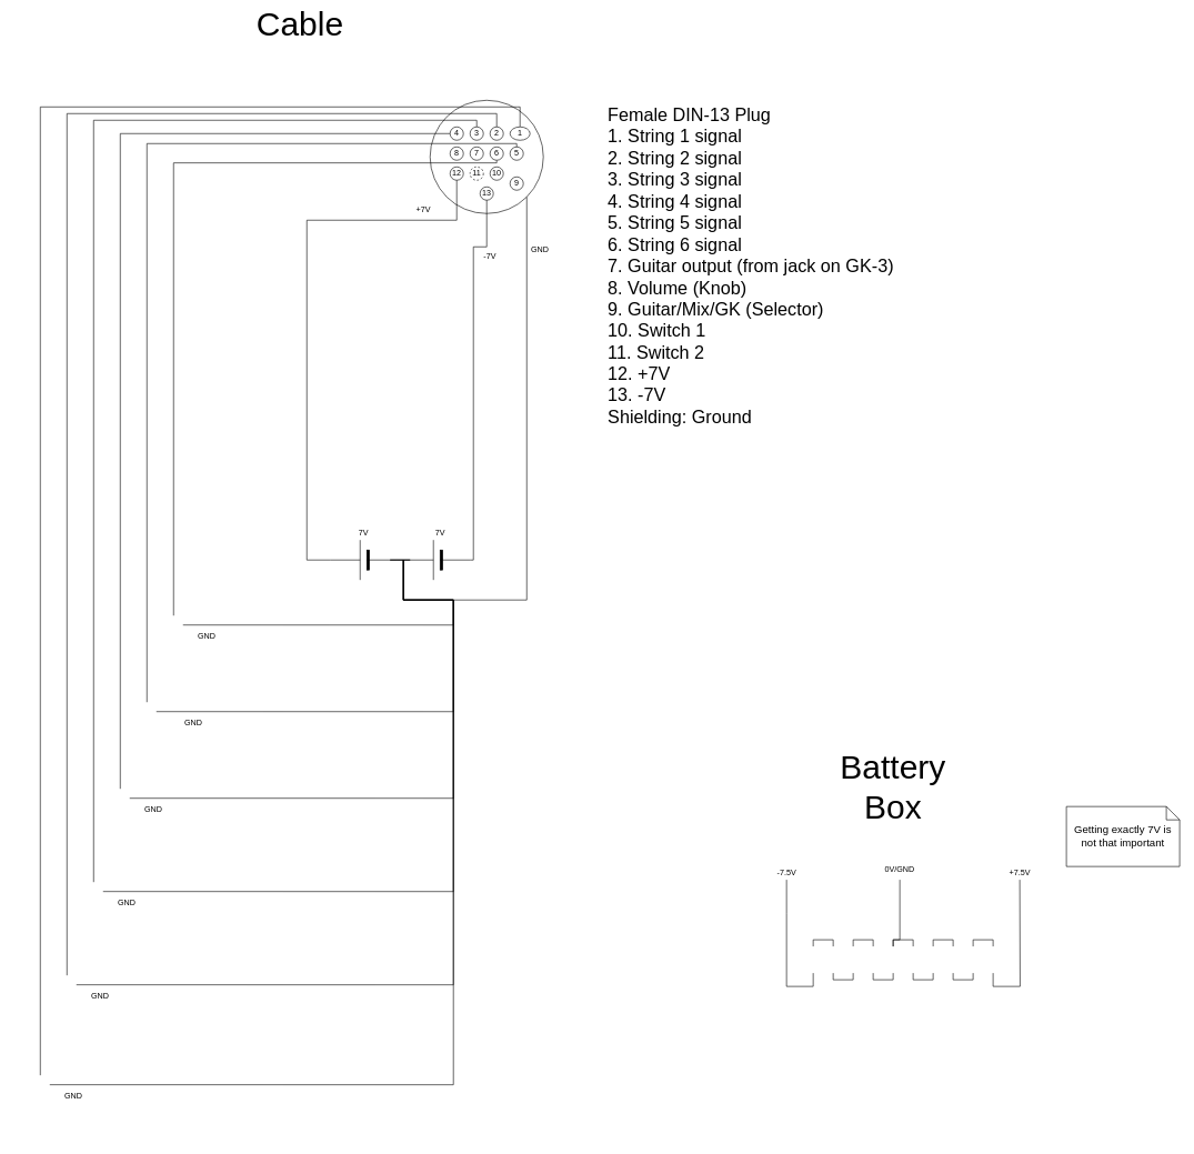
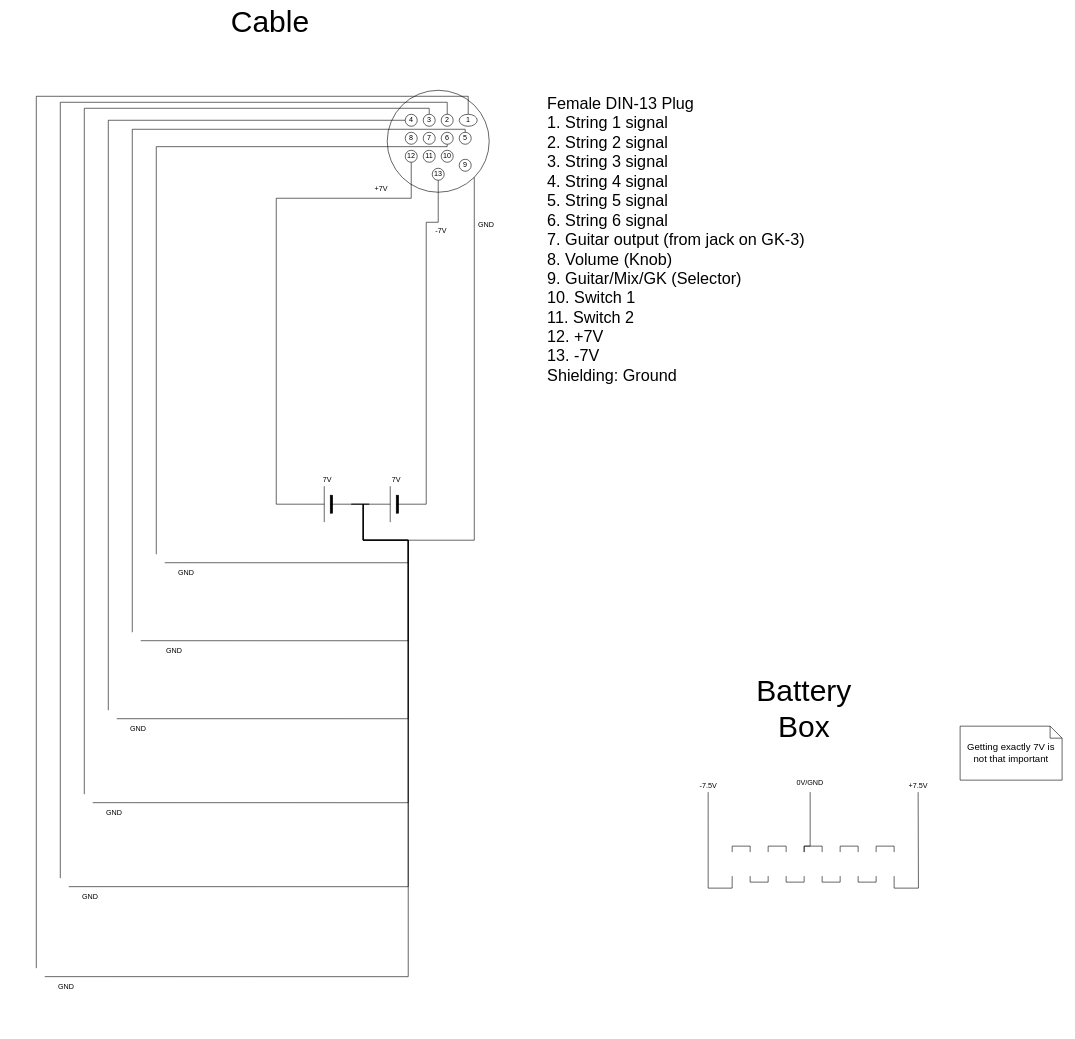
- <mxCell id="18" value="11" style="ellipse;whiteSpace=wrap;html=1;aspect=fixed;dashed=1;" vertex="1" parent="1"><mxGeometry x="705" y="250" width="20" height="20" as="geometry" /></mxCell>
+ <mxCell id="18" value="11" style="ellipse;whiteSpace=wrap;html=1;aspect=fixed;" vertex="1" parent="1"><mxGeometry x="705" y="250" width="20" height="20" as="geometry" /></mxCell>
